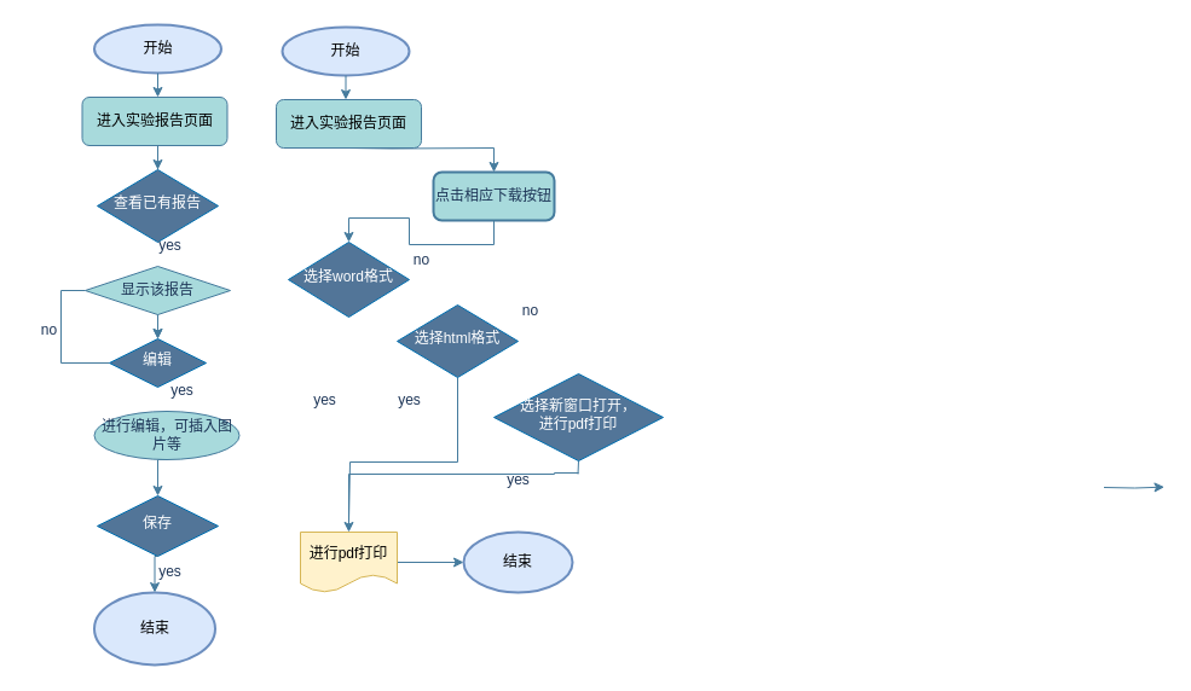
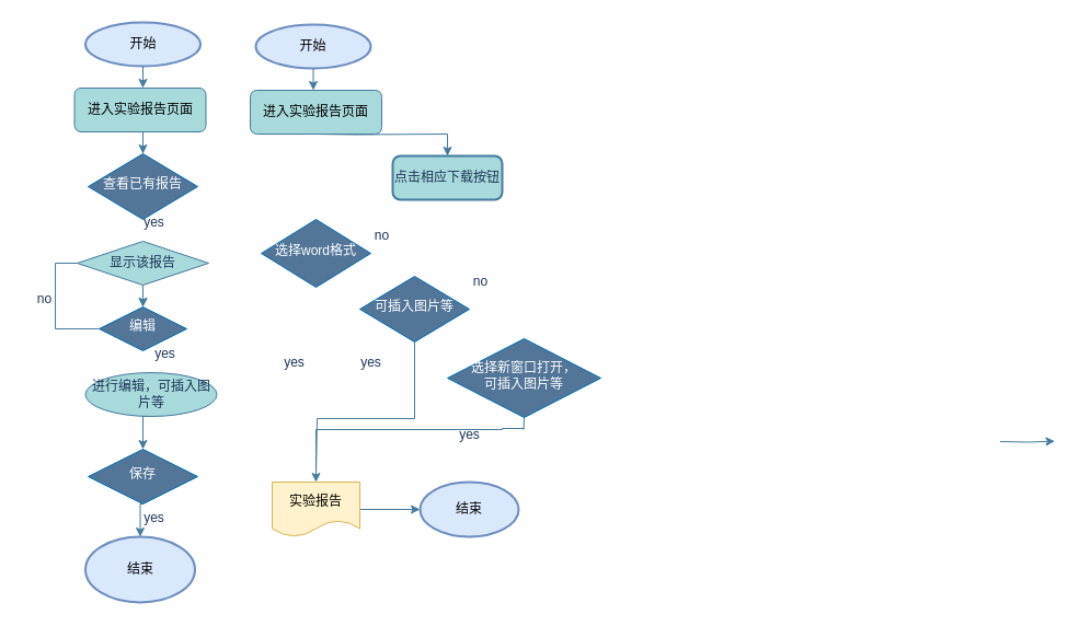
- <mxCell id="26" style="edgeStyle=orthogonalEdgeStyle;rounded=0;orthogonalLoop=1;jettySize=auto;html=1;exitX=0.5;exitY=1;exitDx=0;exitDy=0;entryX=0.5;entryY=0;entryDx=0;entryDy=0;entryPerimeter=0;labelBackgroundColor=none;strokeColor=#457B9D;fontColor=default;" parent="1" source="19" target="20" edge="1"><mxGeometry relative="1" as="geometry" /></mxCell>
- <mxCell id="22" value="选择html格式" style="strokeWidth=1;html=1;shape=mxgraph.flowchart.decision;whiteSpace=wrap;labelBackgroundColor=none;fillColor=light-dark(#527598, #2566a8);strokeColor=#006EAF;fontColor=#ffffff;shadow=0;align=center;verticalAlign=middle;spacingTop=-4;spacing=6;fontFamily=Helvetica;fontSize=12;" parent="1" vertex="1"><mxGeometry x="328" y="252" width="100" height="60" as="geometry" /></mxCell>
+ <mxCell id="22" value="可插入图片等" style="strokeWidth=1;html=1;shape=mxgraph.flowchart.decision;whiteSpace=wrap;labelBackgroundColor=none;fillColor=light-dark(#527598, #2566a8);strokeColor=#006EAF;fontColor=#ffffff;shadow=0;align=center;verticalAlign=middle;spacingTop=-4;spacing=6;fontFamily=Helvetica;fontSize=12;" parent="1" vertex="1"><mxGeometry x="328" y="252" width="100" height="60" as="geometry" /></mxCell>
- <mxCell id="25" value="选择新窗口打开，&lt;div&gt;进行pdf打印&lt;/div&gt;" style="strokeWidth=1;html=1;shape=mxgraph.flowchart.decision;whiteSpace=wrap;labelBackgroundColor=none;fillColor=light-dark(#527598, #2566a8);strokeColor=#006EAF;fontColor=#ffffff;shadow=0;align=center;verticalAlign=middle;spacingTop=-4;spacing=6;fontFamily=Helvetica;fontSize=12;" parent="1" vertex="1"><mxGeometry x="408" y="309" width="140" height="72" as="geometry" /></mxCell>
+ <mxCell id="25" value="选择新窗口打开，&lt;div&gt;可插入图片等&lt;/div&gt;" style="strokeWidth=1;html=1;shape=mxgraph.flowchart.decision;whiteSpace=wrap;labelBackgroundColor=none;fillColor=light-dark(#527598, #2566a8);strokeColor=#006EAF;fontColor=#ffffff;shadow=0;align=center;verticalAlign=middle;spacingTop=-4;spacing=6;fontFamily=Helvetica;fontSize=12;" parent="1" vertex="1"><mxGeometry x="408" y="309" width="140" height="72" as="geometry" /></mxCell>
- <mxCell id="10" value="进行pdf打印" style="shape=document;whiteSpace=wrap;html=1;boundedLbl=1;labelBackgroundColor=none;fillColor=#fff2cc;strokeColor=#d6b656;" parent="1" vertex="1"><mxGeometry x="248" y="440" width="80" height="50" as="geometry" /></mxCell>
+ <mxCell id="10" value="实验报告" style="shape=document;whiteSpace=wrap;html=1;boundedLbl=1;labelBackgroundColor=none;fillColor=#fff2cc;strokeColor=#d6b656;" parent="1" vertex="1"><mxGeometry x="248" y="440" width="80" height="50" as="geometry" /></mxCell>
